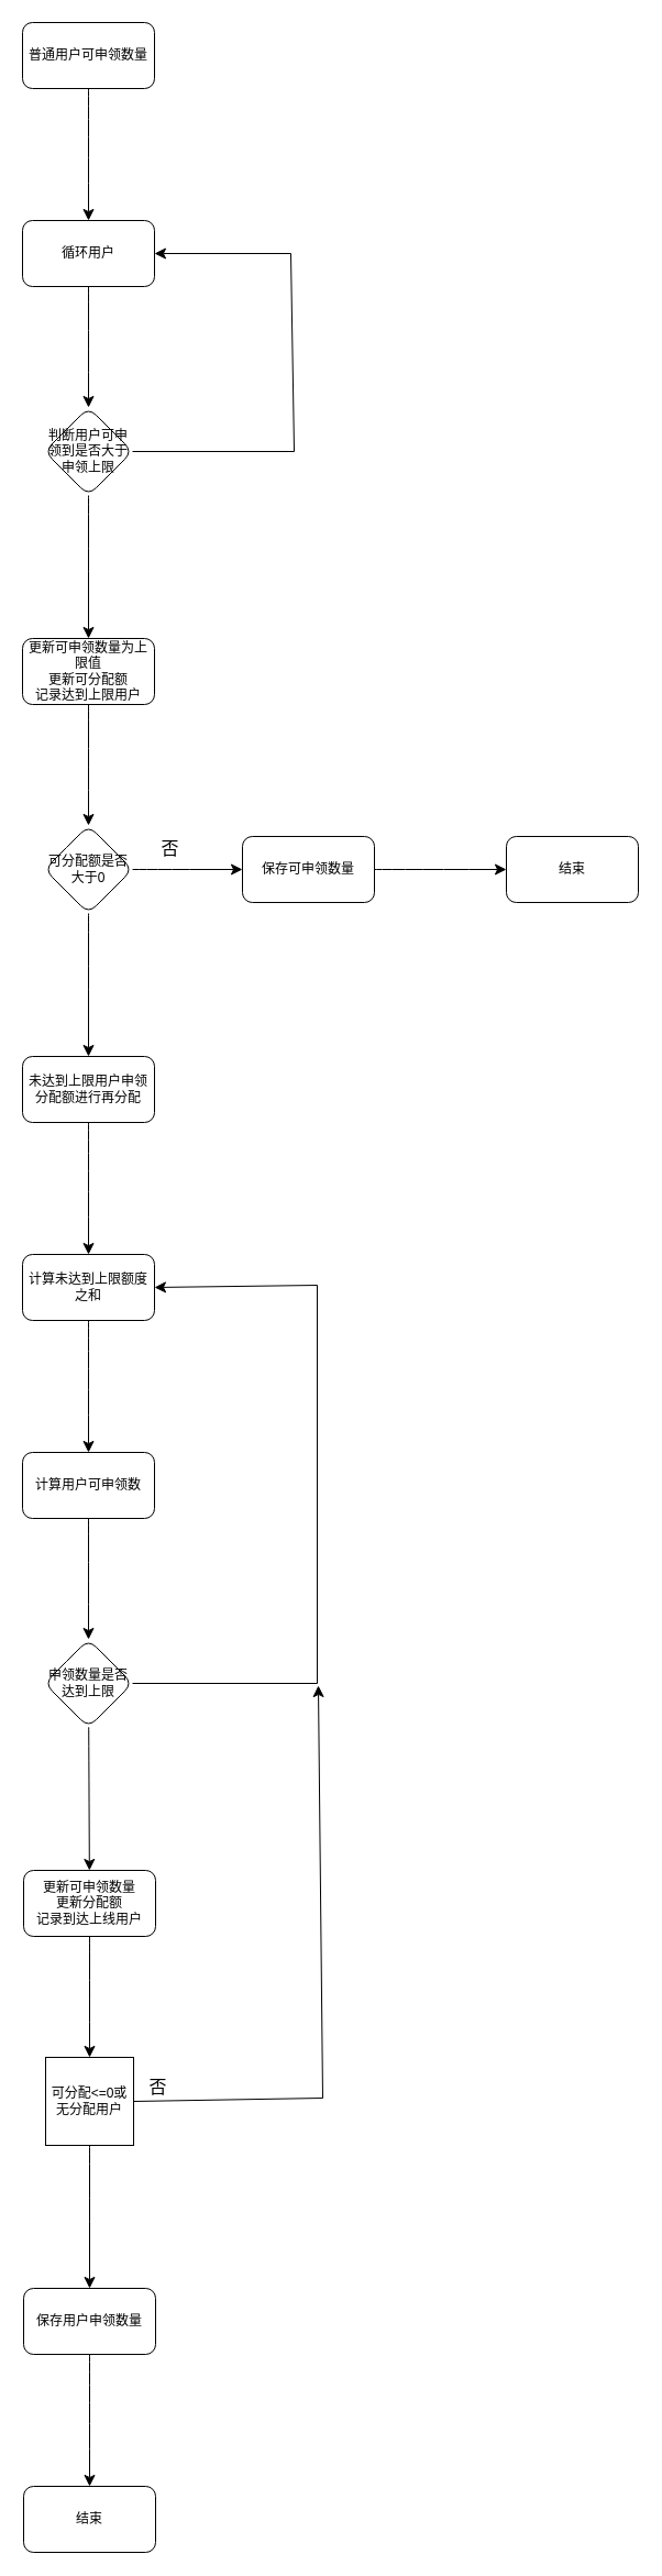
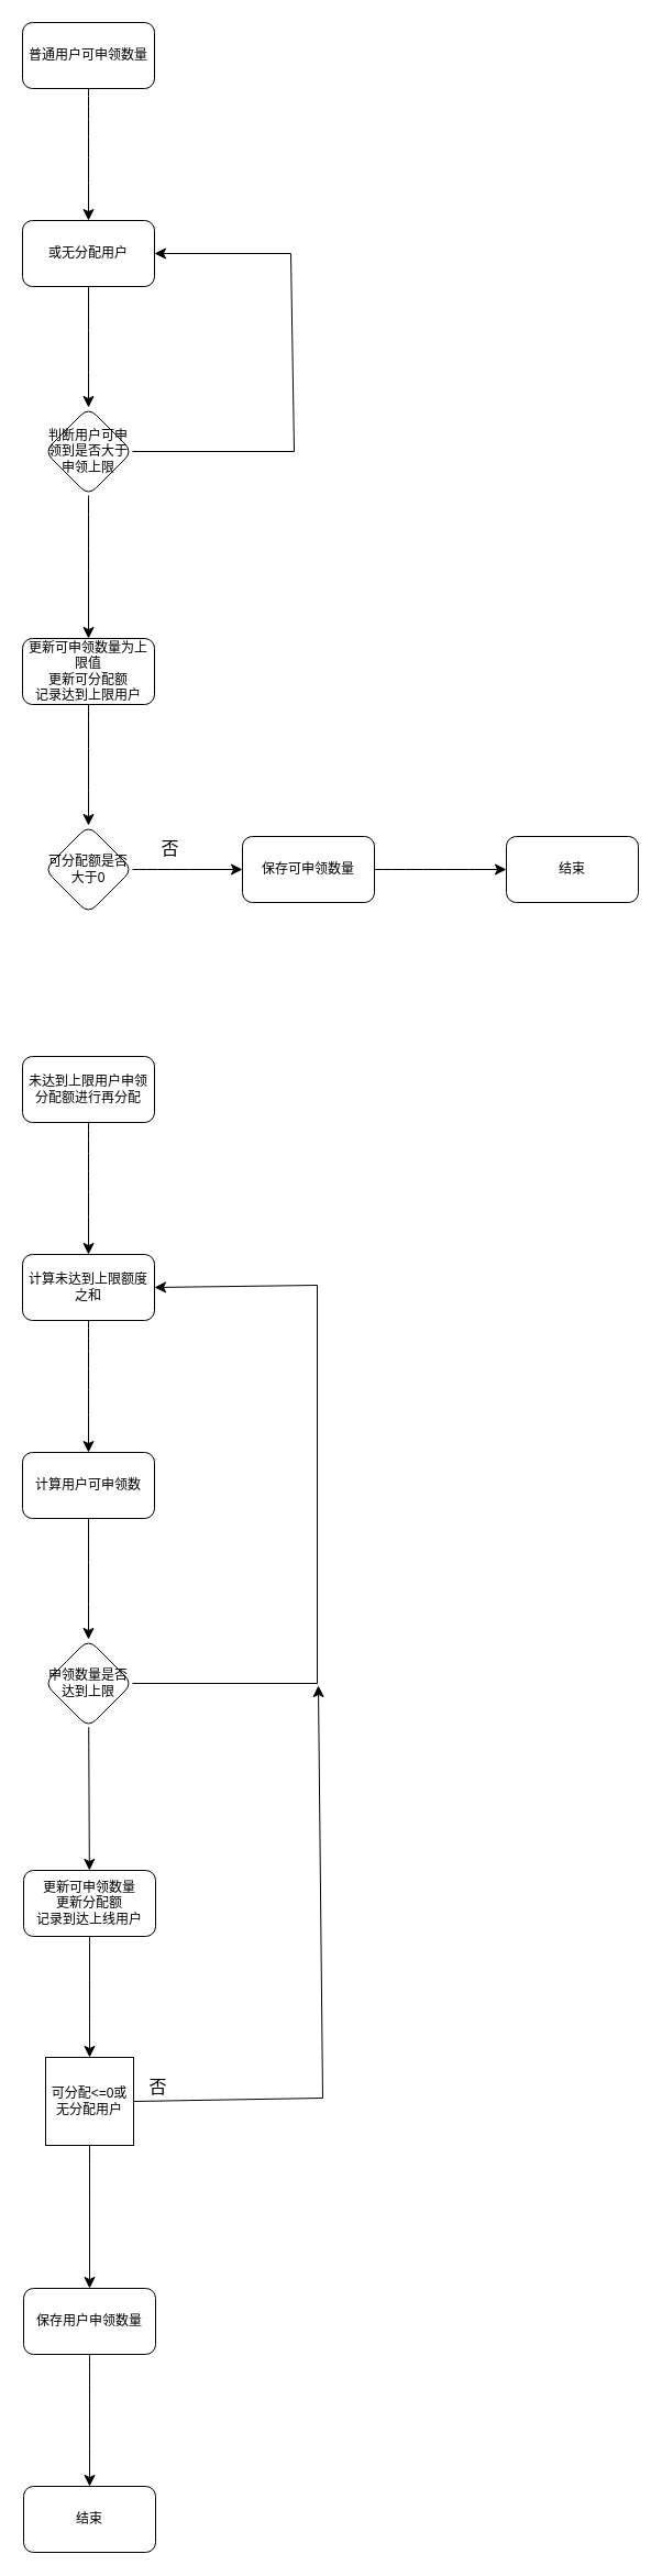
- <mxCell id="5" value="循环用户" style="whiteSpace=wrap;html=1;rounded=1;" vertex="1" parent="1"><mxGeometry x="20" y="200" width="120" height="60" as="geometry" /></mxCell>
+ <mxCell id="5" value="或无分配用户" style="whiteSpace=wrap;html=1;rounded=1;" vertex="1" parent="1"><mxGeometry x="20" y="200" width="120" height="60" as="geometry" /></mxCell>
- <mxCell id="11" value="" style="edgeStyle=none;curved=1;rounded=0;orthogonalLoop=1;jettySize=auto;html=1;fontSize=12;startSize=8;endSize=8;" edge="1" parent="1" source="12" target="19"><mxGeometry relative="1" as="geometry" /></mxCell>
